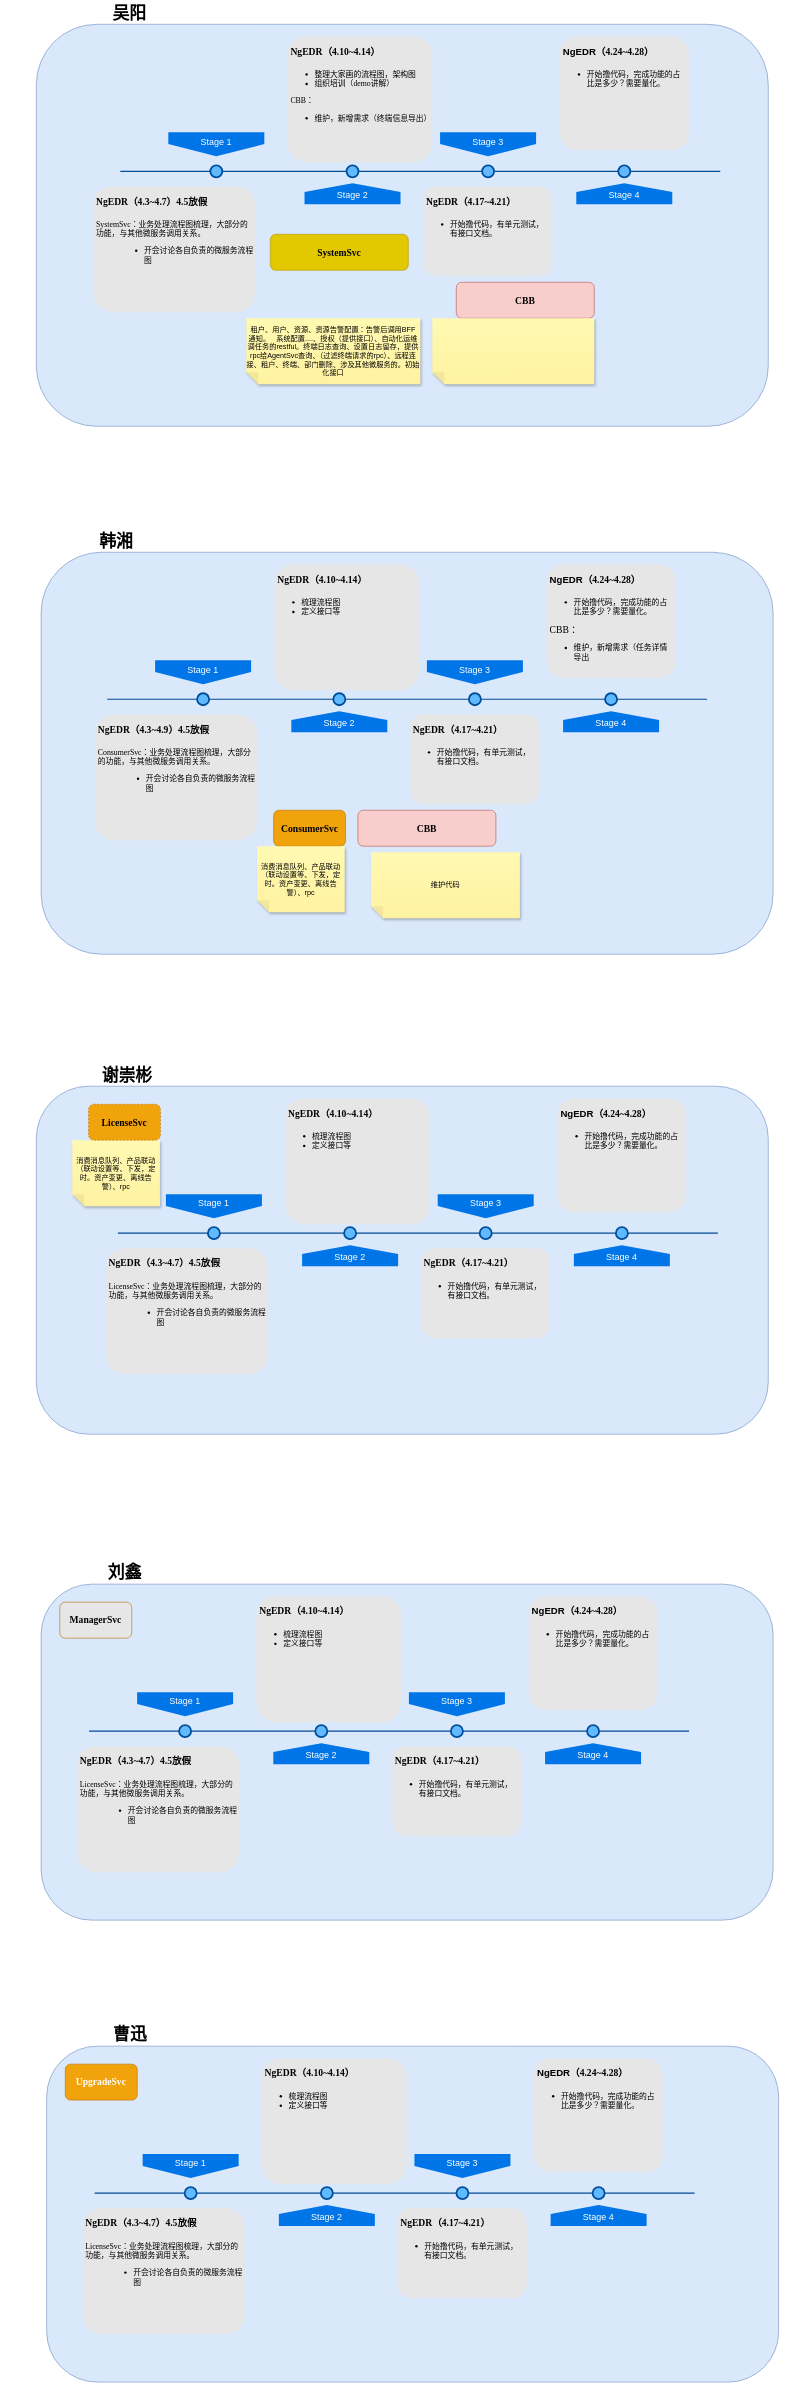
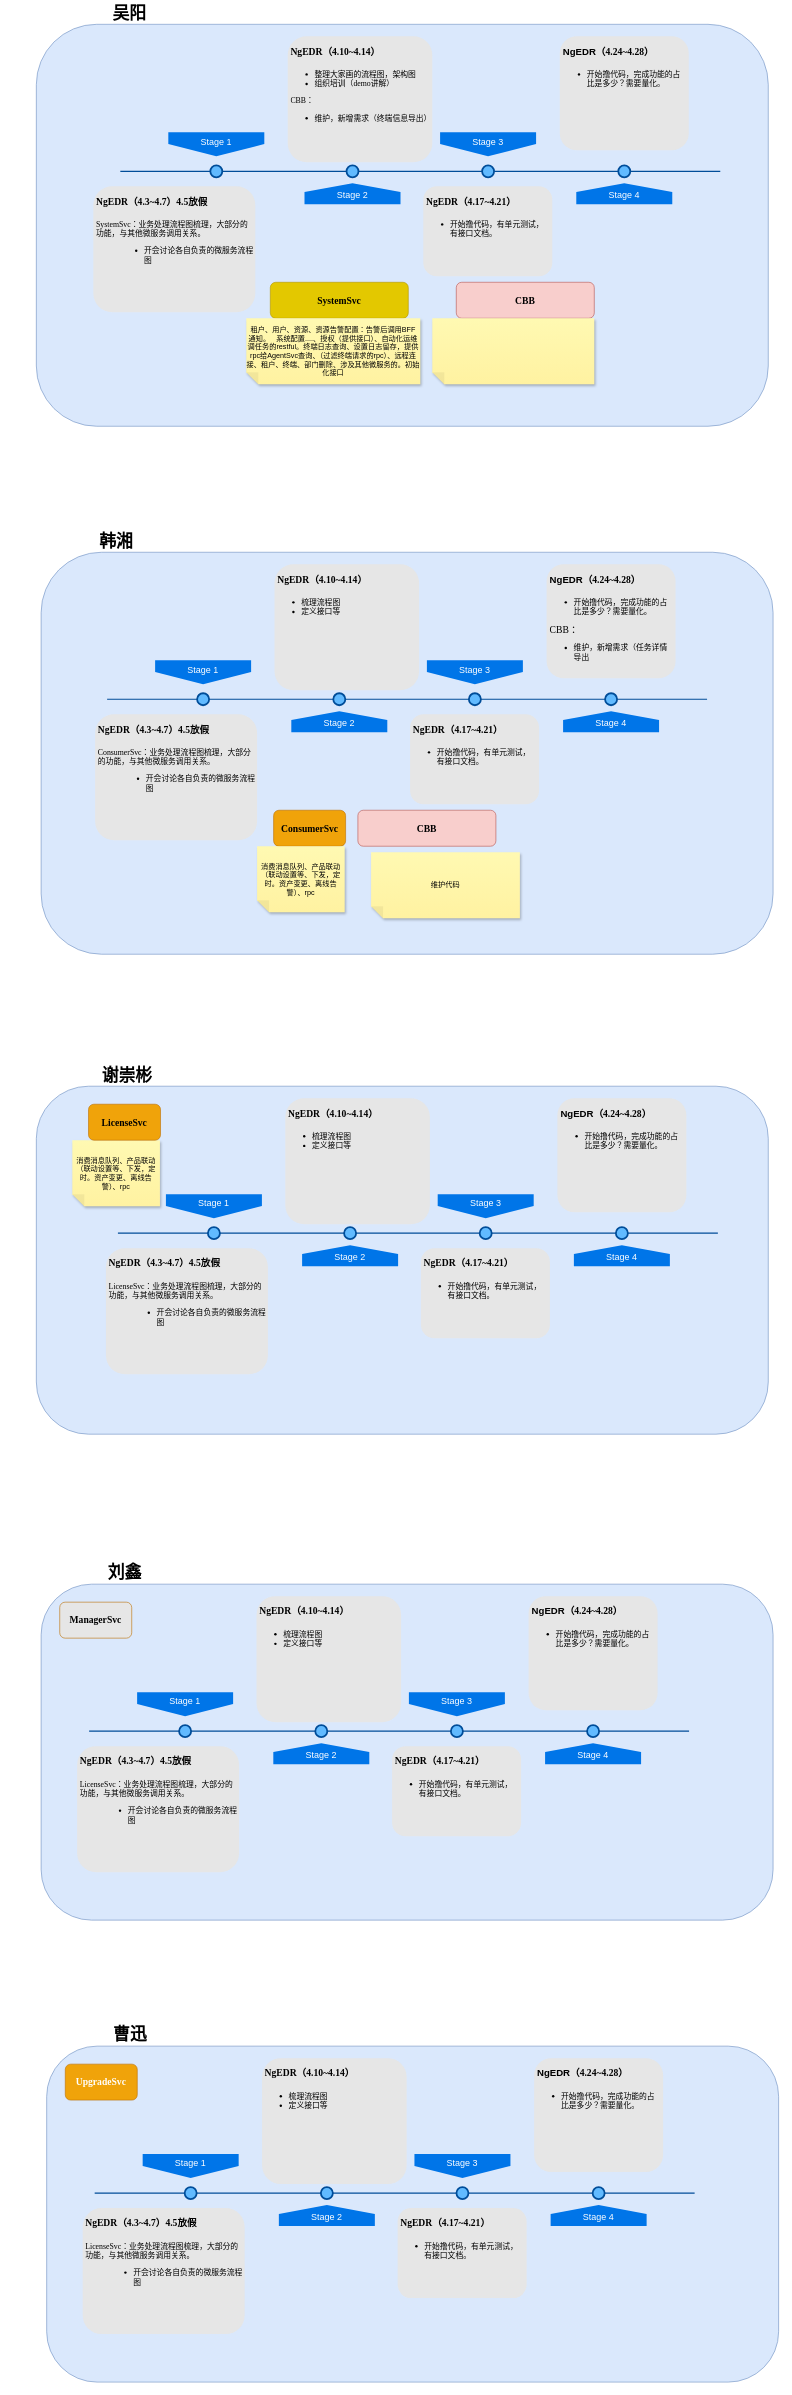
- <mxCell id="17" value="&lt;font style=&quot;font-size: 16px;&quot; face=&quot;Comic Sans MS&quot;&gt;&lt;b&gt;SystemSvc&lt;/b&gt;&lt;/font&gt;" style="rounded=1;whiteSpace=wrap;html=1;fillColor=#e3c800;fontColor=#000000;strokeColor=#B09500;" vertex="1" parent="1"><mxGeometry x="450" y="390" width="230" height="60" as="geometry" /></mxCell>
+ <mxCell id="17" value="&lt;font style=&quot;font-size: 16px;&quot; face=&quot;Comic Sans MS&quot;&gt;&lt;b&gt;SystemSvc&lt;/b&gt;&lt;/font&gt;" style="rounded=1;whiteSpace=wrap;html=1;fillColor=#e3c800;fontColor=#000000;strokeColor=#B09500;" vertex="1" parent="1"><mxGeometry x="450" y="470" width="230" height="60" as="geometry" /></mxCell>
- <mxCell id="31" value="&lt;h1&gt;&lt;font style=&quot;font-size: 16px;&quot;&gt;NgEDR（4.3~4.9）4.5放假&lt;/font&gt;&lt;/h1&gt;&lt;p style=&quot;&quot;&gt;ConsumerSvc：业务处理流程图梳理，大部分的功能，与其他微服务调用关系。&lt;/p&gt;&lt;blockquote style=&quot;margin: 0 0 0 40px; border: none; padding: 0px;&quot;&gt;&lt;p style=&quot;&quot;&gt;&lt;/p&gt;&lt;p style=&quot;&quot;&gt;&lt;/p&gt;&lt;ul&gt;&lt;li&gt;开会讨论各自负责的微服务流程图&lt;/li&gt;&lt;/ul&gt;&lt;p&gt;&lt;/p&gt;&lt;p&gt;&lt;/p&gt;&lt;/blockquote&gt;&lt;p style=&quot;&quot;&gt;&lt;br&gt;&lt;/p&gt;" style="text;html=1;spacing=5;spacingTop=-20;whiteSpace=wrap;overflow=hidden;strokeColor=none;strokeWidth=3;fillColor=#E6E6E6;fontSize=13;fontColor=#000000;align=left;rounded=1;fontFamily=Comic Sans MS;" vertex="1" parent="1"><mxGeometry x="158" y="1190" width="270" height="210" as="geometry" /></mxCell>
+ <mxCell id="31" value="&lt;h1&gt;&lt;font style=&quot;font-size: 16px;&quot;&gt;NgEDR（4.3~4.7）4.5放假&lt;/font&gt;&lt;/h1&gt;&lt;p style=&quot;&quot;&gt;ConsumerSvc：业务处理流程图梳理，大部分的功能，与其他微服务调用关系。&lt;/p&gt;&lt;blockquote style=&quot;margin: 0 0 0 40px; border: none; padding: 0px;&quot;&gt;&lt;p style=&quot;&quot;&gt;&lt;/p&gt;&lt;p style=&quot;&quot;&gt;&lt;/p&gt;&lt;ul&gt;&lt;li&gt;开会讨论各自负责的微服务流程图&lt;/li&gt;&lt;/ul&gt;&lt;p&gt;&lt;/p&gt;&lt;p&gt;&lt;/p&gt;&lt;/blockquote&gt;&lt;p style=&quot;&quot;&gt;&lt;br&gt;&lt;/p&gt;" style="text;html=1;spacing=5;spacingTop=-20;whiteSpace=wrap;overflow=hidden;strokeColor=none;strokeWidth=3;fillColor=#E6E6E6;fontSize=13;fontColor=#000000;align=left;rounded=1;fontFamily=Comic Sans MS;" vertex="1" parent="1"><mxGeometry x="158" y="1190" width="270" height="210" as="geometry" /></mxCell>
- <mxCell id="56" value="&lt;font style=&quot;font-size: 16px;&quot; face=&quot;Comic Sans MS&quot;&gt;&lt;b&gt;LicenseSvc&lt;/b&gt;&lt;/font&gt;" style="rounded=1;whiteSpace=wrap;html=1;fillColor=#f0a30a;fontColor=#000000;strokeColor=#BD7000;dashed=1;" vertex="1" parent="1"><mxGeometry x="147" y="1840" width="120" height="60" as="geometry" /></mxCell>
+ <mxCell id="56" value="&lt;font style=&quot;font-size: 16px;&quot; face=&quot;Comic Sans MS&quot;&gt;&lt;b&gt;LicenseSvc&lt;/b&gt;&lt;/font&gt;" style="rounded=1;whiteSpace=wrap;html=1;fillColor=#f0a30a;fontColor=#000000;strokeColor=#BD7000;" vertex="1" parent="1"><mxGeometry x="147" y="1840" width="120" height="60" as="geometry" /></mxCell>
